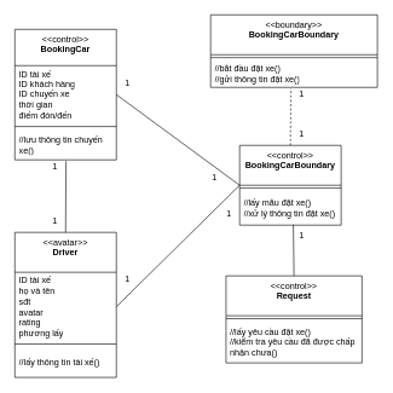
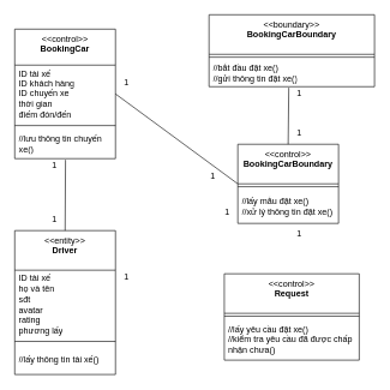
- <mxCell id="19" value="" style="endArrow=none;html=1;rounded=0;entryX=0.482;entryY=1.038;entryDx=0;entryDy=0;entryPerimeter=0;exitX=0.5;exitY=0;exitDx=0;exitDy=0;dashed=1;" edge="1" parent="1" source="5" target="4"><mxGeometry width="50" height="50" relative="1" as="geometry"><mxPoint x="370" y="180" as="sourcePoint" /><mxPoint x="420" y="130" as="targetPoint" /></mxGeometry></mxCell>
+ <mxCell id="19" value="" style="endArrow=none;html=1;rounded=0;entryX=0.482;entryY=1.038;entryDx=0;entryDy=0;entryPerimeter=0;exitX=0.5;exitY=0;exitDx=0;exitDy=0;" edge="1" parent="1" source="5" target="4"><mxGeometry width="50" height="50" relative="1" as="geometry"><mxPoint x="370" y="180" as="sourcePoint" /><mxPoint x="420" y="130" as="targetPoint" /></mxGeometry></mxCell>
- <mxCell id="21" value="" style="endArrow=none;html=1;rounded=0;entryX=0;entryY=0.5;entryDx=0;entryDy=0;exitX=1;exitY=0.5;exitDx=0;exitDy=0;" edge="1" parent="1" source="12" target="5"><mxGeometry width="50" height="50" relative="1" as="geometry"><mxPoint x="210" y="360" as="sourcePoint" /><mxPoint x="260" y="310" as="targetPoint" /></mxGeometry></mxCell>
- <mxCell id="11" value="&amp;lt;&amp;lt;avatar&amp;gt;&amp;gt;&lt;br&gt;&lt;b&gt;Driver&lt;/b&gt;" style="swimlane;fontStyle=0;align=center;verticalAlign=top;childLayout=stackLayout;horizontal=1;startSize=55;horizontalStack=0;resizeParent=1;resizeParentMax=0;resizeLast=0;collapsible=0;marginBottom=0;html=1;whiteSpace=wrap;" vertex="1" parent="1"><mxGeometry x="20" y="320" width="140" height="200" as="geometry" /></mxCell>
+ <mxCell id="11" value="&amp;lt;&amp;lt;entity&amp;gt;&amp;gt;&lt;br&gt;&lt;b&gt;Driver&lt;/b&gt;" style="swimlane;fontStyle=0;align=center;verticalAlign=top;childLayout=stackLayout;horizontal=1;startSize=55;horizontalStack=0;resizeParent=1;resizeParentMax=0;resizeLast=0;collapsible=0;marginBottom=0;html=1;whiteSpace=wrap;" vertex="1" parent="1"><mxGeometry x="20" y="320" width="140" height="200" as="geometry" /></mxCell>
- <mxCell id="20" value="" style="endArrow=none;html=1;rounded=0;exitX=0.5;exitY=0;exitDx=0;exitDy=0;entryX=0.529;entryY=0.987;entryDx=0;entryDy=0;entryPerimeter=0;" edge="1" parent="1" source="8" target="7"><mxGeometry width="50" height="50" relative="1" as="geometry"><mxPoint x="540" y="349" as="sourcePoint" /><mxPoint x="400" y="320" as="targetPoint" /></mxGeometry></mxCell>
